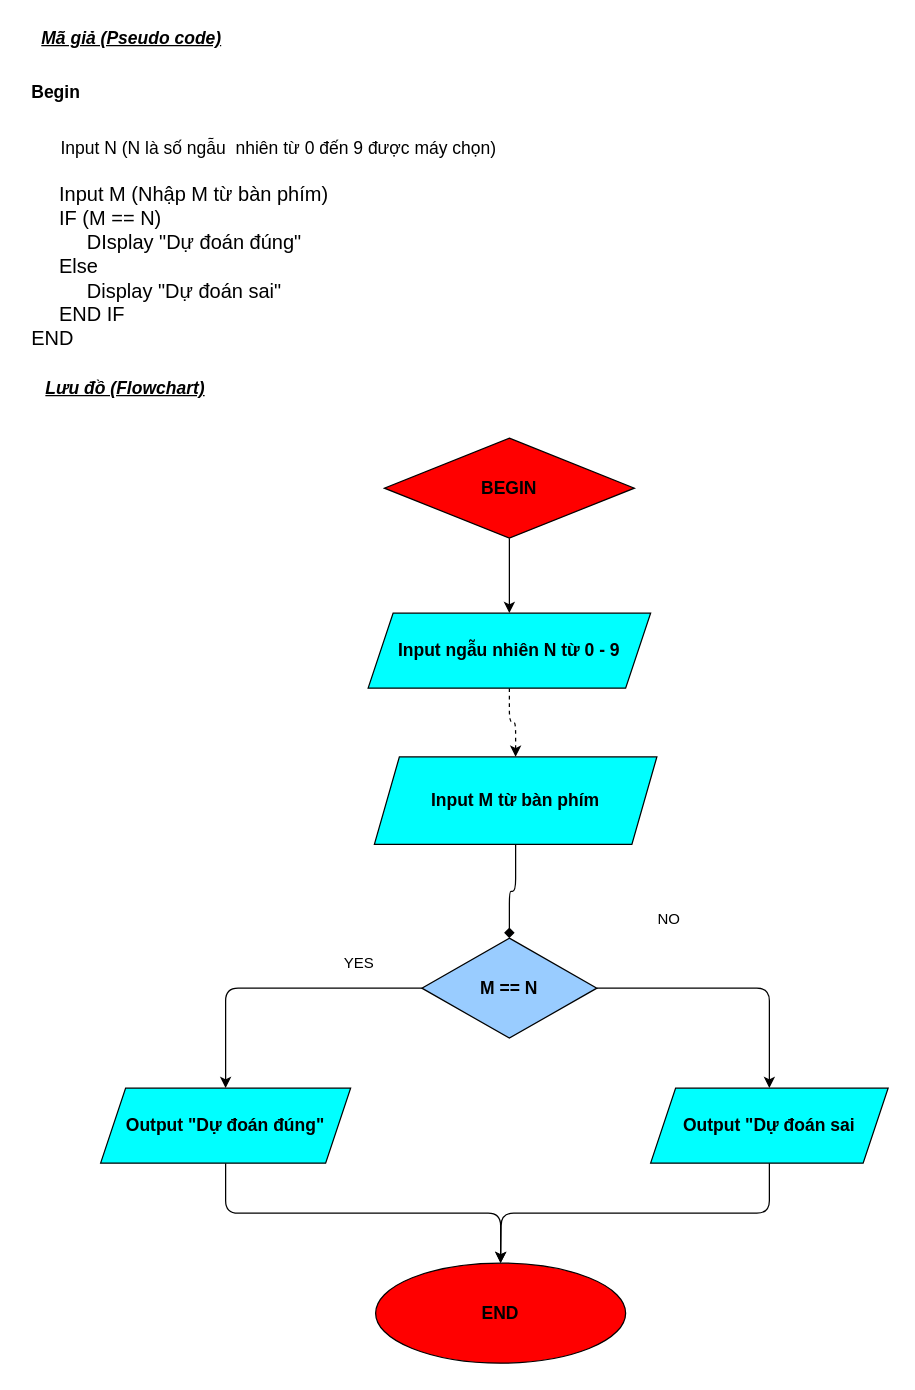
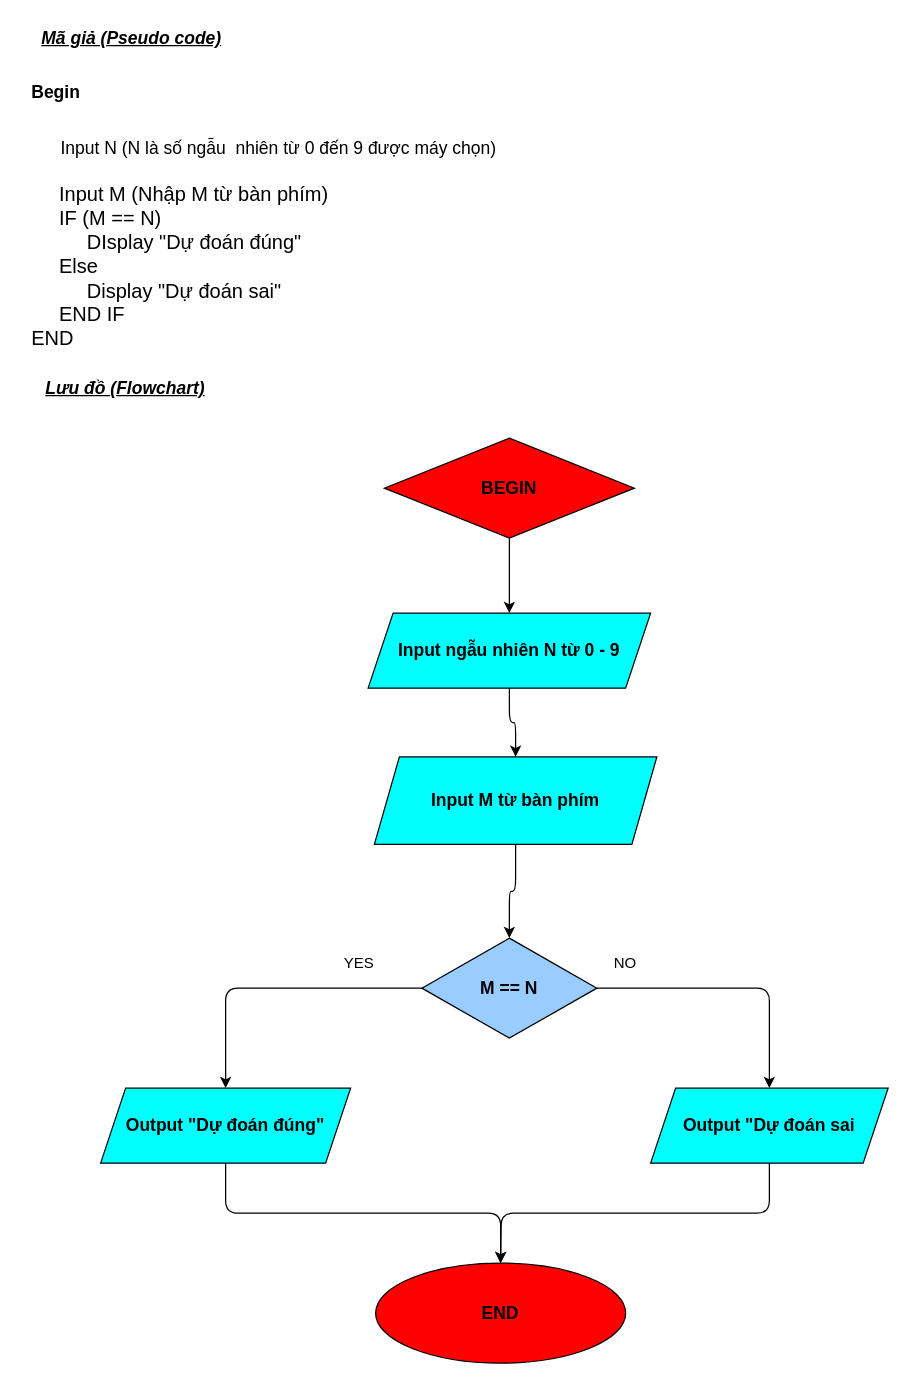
- <mxCell id="4" style="edgeStyle=orthogonalEdgeStyle;curved=0;rounded=1;sketch=0;orthogonalLoop=1;jettySize=auto;html=1;exitX=0.5;exitY=1;exitDx=0;exitDy=0;entryX=0.5;entryY=0;entryDx=0;entryDy=0;dashed=1;" edge="1" parent="1" source="5" target="7"><mxGeometry relative="1" as="geometry" /></mxCell>
+ <mxCell id="4" style="edgeStyle=orthogonalEdgeStyle;curved=0;rounded=1;sketch=0;orthogonalLoop=1;jettySize=auto;html=1;exitX=0.5;exitY=1;exitDx=0;exitDy=0;entryX=0.5;entryY=0;entryDx=0;entryDy=0;" edge="1" parent="1" source="5" target="7"><mxGeometry relative="1" as="geometry" /></mxCell>
- <mxCell id="20" value="NO" style="text;html=1;strokeColor=none;fillColor=none;align=center;verticalAlign=middle;whiteSpace=wrap;rounded=0;sketch=0;" vertex="1" parent="1"><mxGeometry x="515" y="725" width="40" height="20" as="geometry" /></mxCell>
+ <mxCell id="20" value="NO" style="text;html=1;strokeColor=none;fillColor=none;align=center;verticalAlign=middle;whiteSpace=wrap;rounded=0;sketch=0;" vertex="1" parent="1"><mxGeometry x="480" y="760" width="40" height="20" as="geometry" /></mxCell>
- <mxCell id="6" style="edgeStyle=orthogonalEdgeStyle;curved=0;rounded=1;sketch=0;orthogonalLoop=1;jettySize=auto;html=1;exitX=0.5;exitY=1;exitDx=0;exitDy=0;entryX=0.5;entryY=0;entryDx=0;entryDy=0;endArrow=diamond;" edge="1" parent="1" source="7" target="10"><mxGeometry relative="1" as="geometry" /></mxCell>
+ <mxCell id="6" style="edgeStyle=orthogonalEdgeStyle;curved=0;rounded=1;sketch=0;orthogonalLoop=1;jettySize=auto;html=1;exitX=0.5;exitY=1;exitDx=0;exitDy=0;entryX=0.5;entryY=0;entryDx=0;entryDy=0;" edge="1" parent="1" source="7" target="10"><mxGeometry relative="1" as="geometry" /></mxCell>
